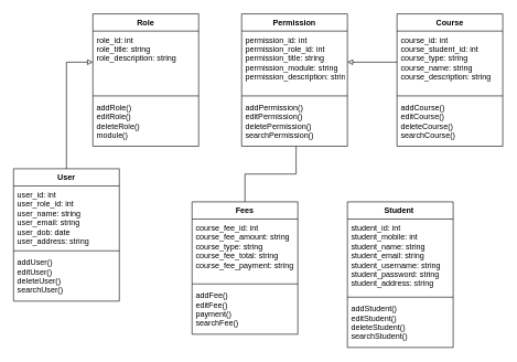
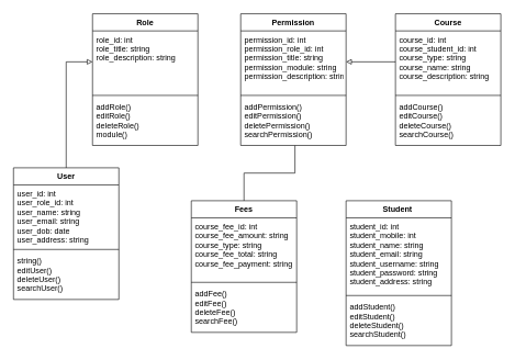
- <mxCell id="6" value="addUser()&#10;editUser()&#10;deleteUser()&#10;searchUser()" style="text;strokeColor=none;fillColor=none;align=left;verticalAlign=top;spacingLeft=4;spacingRight=4;overflow=hidden;rotatable=0;points=[[0,0.5],[1,0.5]];portConstraint=eastwest;" vertex="1" parent="3"><mxGeometry y="128" width="160" height="72" as="geometry" /></mxCell>
+ <mxCell id="6" value="string()&#10;editUser()&#10;deleteUser()&#10;searchUser()" style="text;strokeColor=none;fillColor=none;align=left;verticalAlign=top;spacingLeft=4;spacingRight=4;overflow=hidden;rotatable=0;points=[[0,0.5],[1,0.5]];portConstraint=eastwest;" vertex="1" parent="3"><mxGeometry y="128" width="160" height="72" as="geometry" /></mxCell>
- <mxCell id="23" value="addFee()&#10;editFee()&#10;payment()&#10;searchFee()" style="text;strokeColor=none;fillColor=none;align=left;verticalAlign=top;spacingLeft=4;spacingRight=4;overflow=hidden;rotatable=0;points=[[0,0.5],[1,0.5]];portConstraint=eastwest;" vertex="1" parent="20"><mxGeometry y="128" width="160" height="72" as="geometry" /></mxCell>
+ <mxCell id="23" value="addFee()&#10;editFee()&#10;deleteFee()&#10;searchFee()" style="text;strokeColor=none;fillColor=none;align=left;verticalAlign=top;spacingLeft=4;spacingRight=4;overflow=hidden;rotatable=0;points=[[0,0.5],[1,0.5]];portConstraint=eastwest;" vertex="1" parent="20"><mxGeometry y="128" width="160" height="72" as="geometry" /></mxCell>
